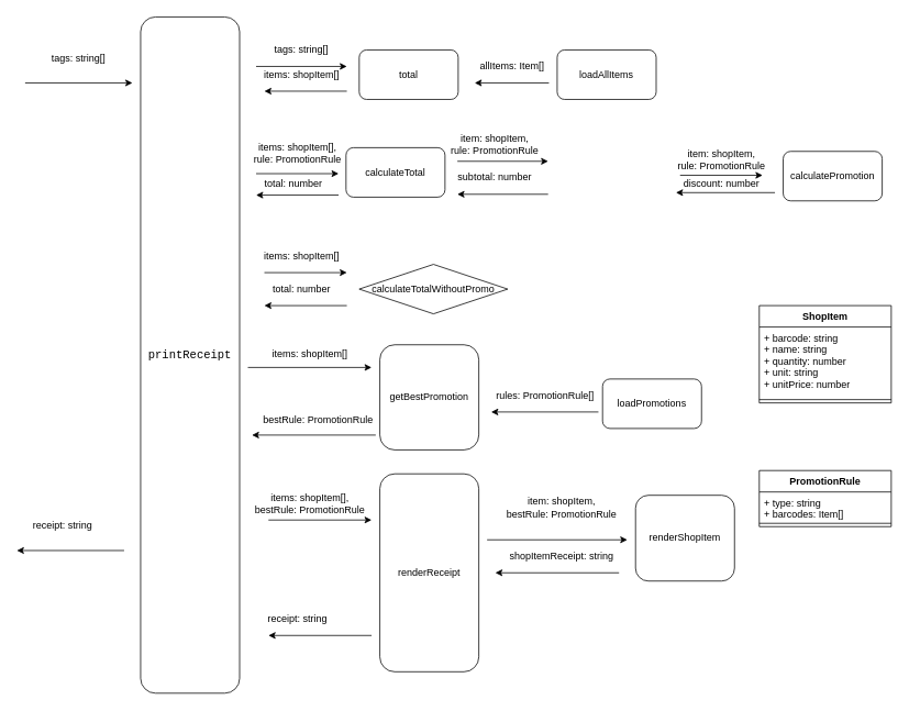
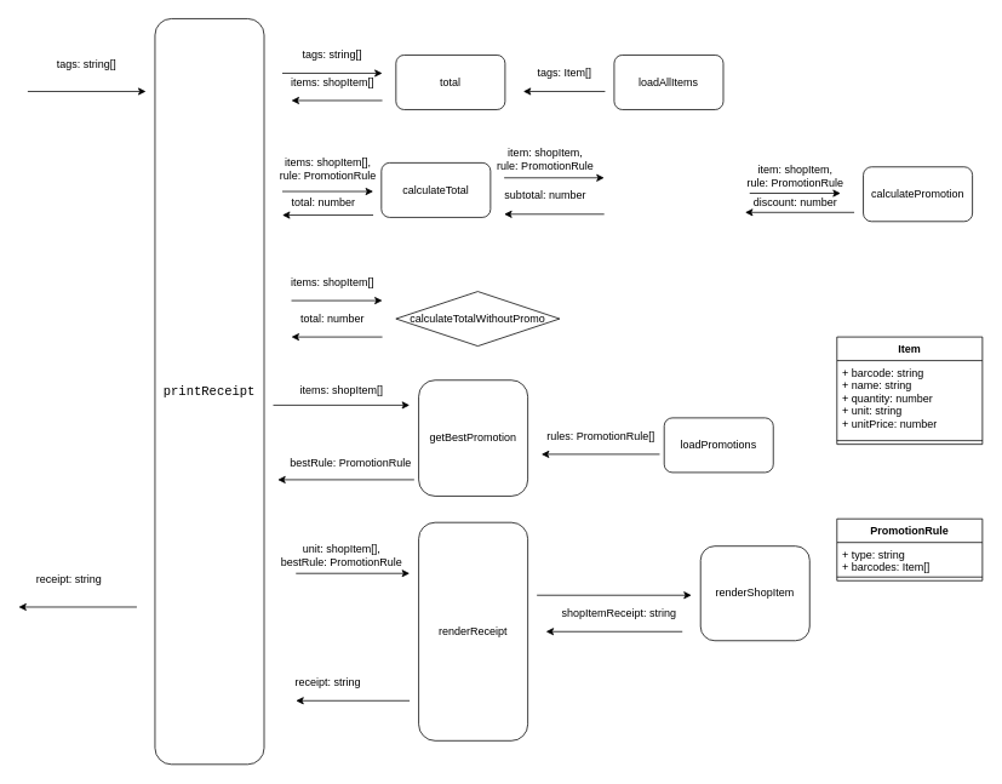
- <mxCell id="17" value="allItems: Item[]" style="text;html=1;align=center;verticalAlign=middle;resizable=0;points=[];autosize=1;" parent="1" vertex="1"><mxGeometry x="575" y="70" width="90" height="20" as="geometry" /></mxCell>
+ <mxCell id="17" value="tags: Item[]" style="text;html=1;align=center;verticalAlign=middle;resizable=0;points=[];autosize=1;" parent="1" vertex="1"><mxGeometry x="575" y="70" width="90" height="20" as="geometry" /></mxCell>
- <mxCell id="47" value="ShopItem" style="swimlane;fontStyle=1;align=center;verticalAlign=top;childLayout=stackLayout;horizontal=1;startSize=26;horizontalStack=0;resizeParent=1;resizeParentMax=0;resizeLast=0;collapsible=1;marginBottom=0;" vertex="1" parent="1"><mxGeometry x="920" y="370" width="160" height="118" as="geometry" /></mxCell>
+ <mxCell id="47" value="Item" style="swimlane;fontStyle=1;align=center;verticalAlign=top;childLayout=stackLayout;horizontal=1;startSize=26;horizontalStack=0;resizeParent=1;resizeParentMax=0;resizeLast=0;collapsible=1;marginBottom=0;" vertex="1" parent="1"><mxGeometry x="920" y="370" width="160" height="118" as="geometry" /></mxCell>
- <mxCell id="19" value="items: shopItem[],&lt;br&gt;bestRule: PromotionRule" style="text;html=1;align=center;verticalAlign=middle;resizable=0;points=[];autosize=1;" parent="1" vertex="1"><mxGeometry x="300" y="595" width="150" height="30" as="geometry" /></mxCell>
+ <mxCell id="19" value="unit: shopItem[],&lt;br&gt;bestRule: PromotionRule" style="text;html=1;align=center;verticalAlign=middle;resizable=0;points=[];autosize=1;" parent="1" vertex="1"><mxGeometry x="300" y="595" width="150" height="30" as="geometry" /></mxCell>
- <mxCell id="54" value="item: shopItem,&lt;br&gt;bestRule: PromotionRule" style="text;html=1;align=center;verticalAlign=middle;resizable=0;points=[];autosize=1;" vertex="1" parent="1"><mxGeometry x="605" y="600" width="150" height="30" as="geometry" /></mxCell>
